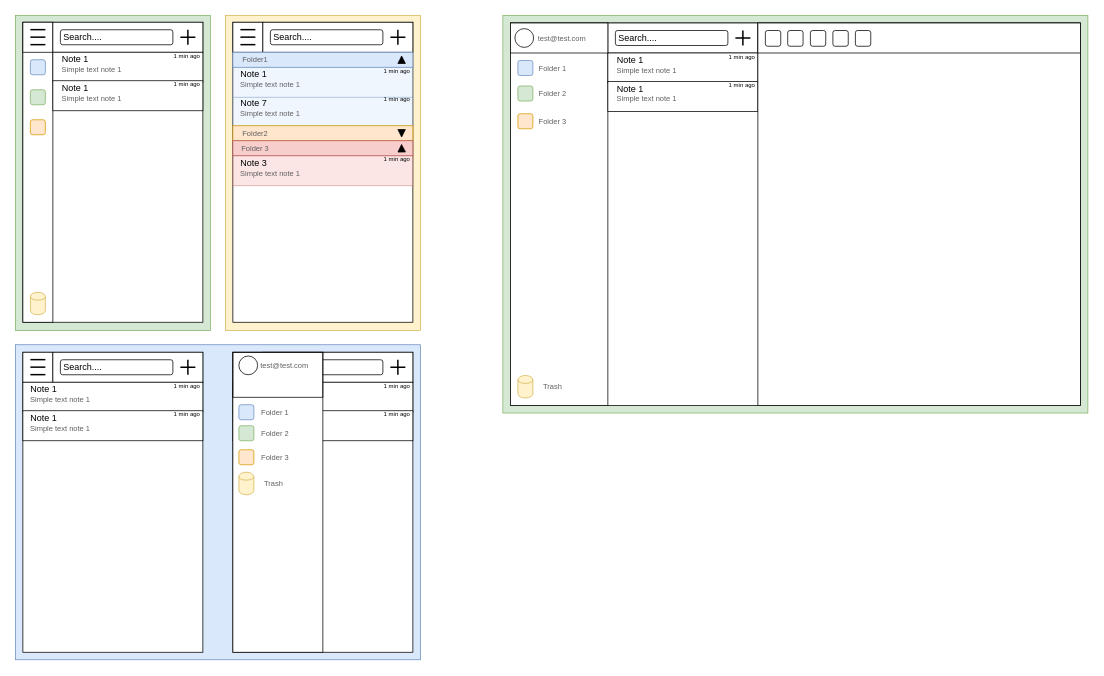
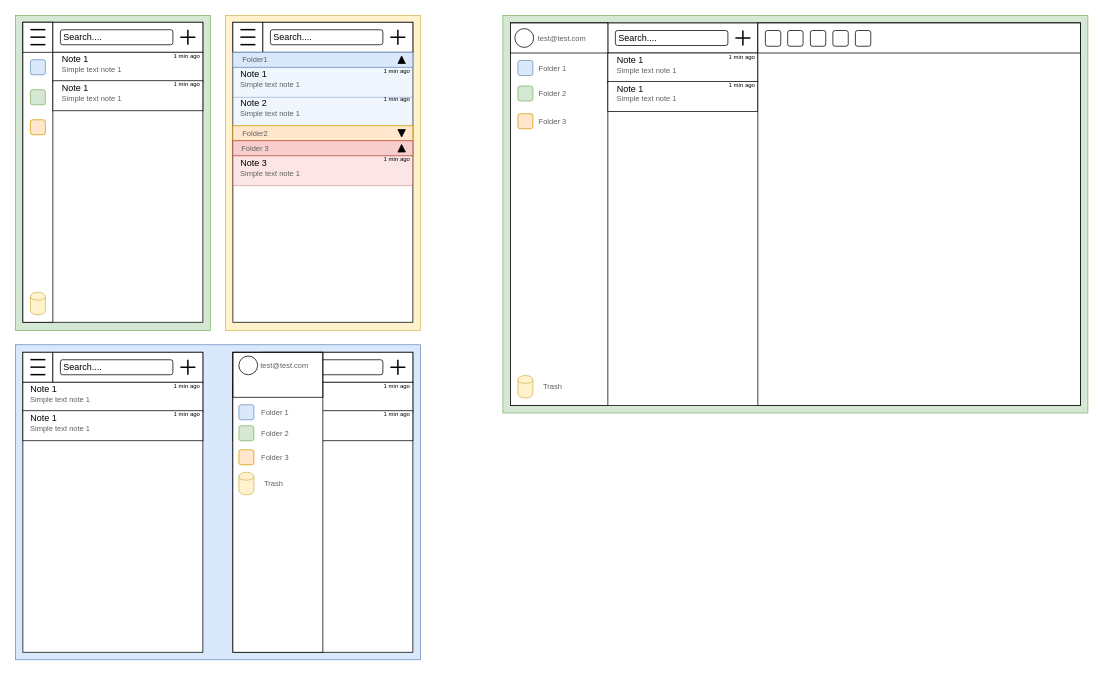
- <mxCell id="90" value="Note 7" style="text;html=1;strokeColor=none;fillColor=none;align=center;verticalAlign=middle;whiteSpace=wrap;rounded=0;" vertex="1" parent="1"><mxGeometry x="318" y="127" width="40" height="20" as="geometry" /></mxCell>
+ <mxCell id="90" value="Note 2" style="text;html=1;strokeColor=none;fillColor=none;align=center;verticalAlign=middle;whiteSpace=wrap;rounded=0;" vertex="1" parent="1"><mxGeometry x="318" y="127" width="40" height="20" as="geometry" /></mxCell>
